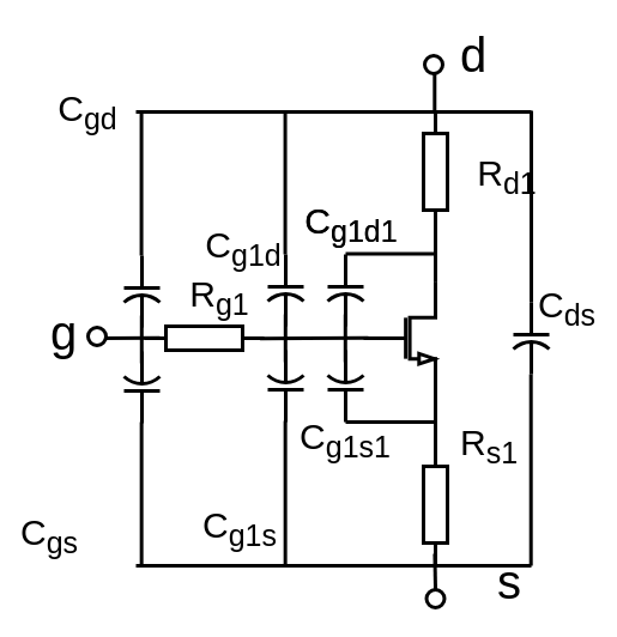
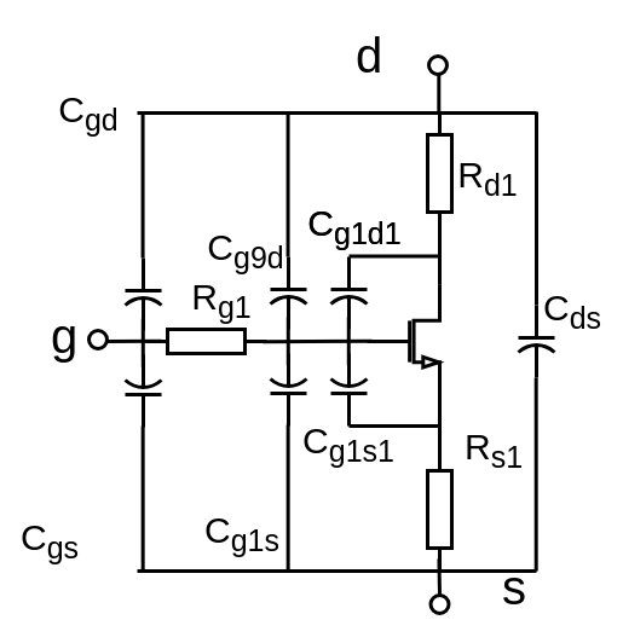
- <mxCell id="36" value="&lt;font style=&quot;font-size: 40px;&quot;&gt;d&lt;/font&gt;" style="text;html=1;strokeColor=none;fillColor=none;align=center;verticalAlign=middle;whiteSpace=wrap;rounded=0;" vertex="1" parent="1"><mxGeometry x="374.5" y="20" width="40" height="50" as="geometry" /></mxCell>
+ <mxCell id="36" value="&lt;font style=&quot;font-size: 40px;&quot;&gt;d&lt;/font&gt;" style="text;html=1;strokeColor=none;fillColor=none;align=center;verticalAlign=middle;whiteSpace=wrap;rounded=0;" vertex="1" parent="1"><mxGeometry x="284.5" y="20" width="40" height="50" as="geometry" /></mxCell>
- <mxCell id="38" value="&lt;font style=&quot;font-size: 30px;&quot;&gt;R&lt;sub&gt;d1&lt;/sub&gt;&lt;/font&gt;" style="text;html=1;strokeColor=none;fillColor=none;align=center;verticalAlign=middle;whiteSpace=wrap;rounded=0;" vertex="1" parent="1"><mxGeometry x="403" y="122" width="40" height="50" as="geometry" /></mxCell>
+ <mxCell id="38" value="&lt;font style=&quot;font-size: 30px;&quot;&gt;R&lt;sub&gt;d1&lt;/sub&gt;&lt;/font&gt;" style="text;html=1;strokeColor=none;fillColor=none;align=center;verticalAlign=middle;whiteSpace=wrap;rounded=0;" vertex="1" parent="1"><mxGeometry x="383" y="122" width="40" height="50" as="geometry" /></mxCell>
- <mxCell id="43" value="&lt;font style=&quot;font-size: 30px;&quot;&gt;C&lt;sub&gt;g1d&lt;/sub&gt;&lt;/font&gt;" style="text;html=1;strokeColor=none;fillColor=none;align=center;verticalAlign=middle;whiteSpace=wrap;rounded=0;" vertex="1" parent="1"><mxGeometry x="183" y="182" width="40" height="50" as="geometry" /></mxCell>
+ <mxCell id="43" value="&lt;font style=&quot;font-size: 30px;&quot;&gt;C&lt;sub&gt;g9d&lt;/sub&gt;&lt;/font&gt;" style="text;html=1;strokeColor=none;fillColor=none;align=center;verticalAlign=middle;whiteSpace=wrap;rounded=0;" vertex="1" parent="1"><mxGeometry x="183" y="182" width="40" height="50" as="geometry" /></mxCell>
